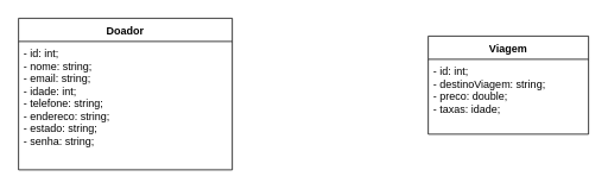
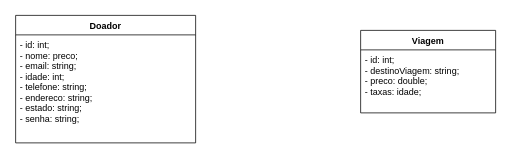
- <mxCell id="3" value="- id: int;&#10;- nome: string;&#10;- email: string;&#10;- idade: int;&#10;- telefone: string;&#10;- endereco: string;&#10;- estado: string;&#10;- senha: string;&#10;" style="text;strokeColor=none;fillColor=none;align=left;verticalAlign=top;spacingLeft=4;spacingRight=4;overflow=hidden;rotatable=0;points=[[0,0.5],[1,0.5]];portConstraint=eastwest;" parent="2" vertex="1"><mxGeometry y="26" width="240" height="144" as="geometry" /></mxCell>
+ <mxCell id="3" value="- id: int;&#10;- nome: preco;&#10;- email: string;&#10;- idade: int;&#10;- telefone: string;&#10;- endereco: string;&#10;- estado: string;&#10;- senha: string;&#10;" style="text;strokeColor=none;fillColor=none;align=left;verticalAlign=top;spacingLeft=4;spacingRight=4;overflow=hidden;rotatable=0;points=[[0,0.5],[1,0.5]];portConstraint=eastwest;" parent="2" vertex="1"><mxGeometry y="26" width="240" height="144" as="geometry" /></mxCell>
